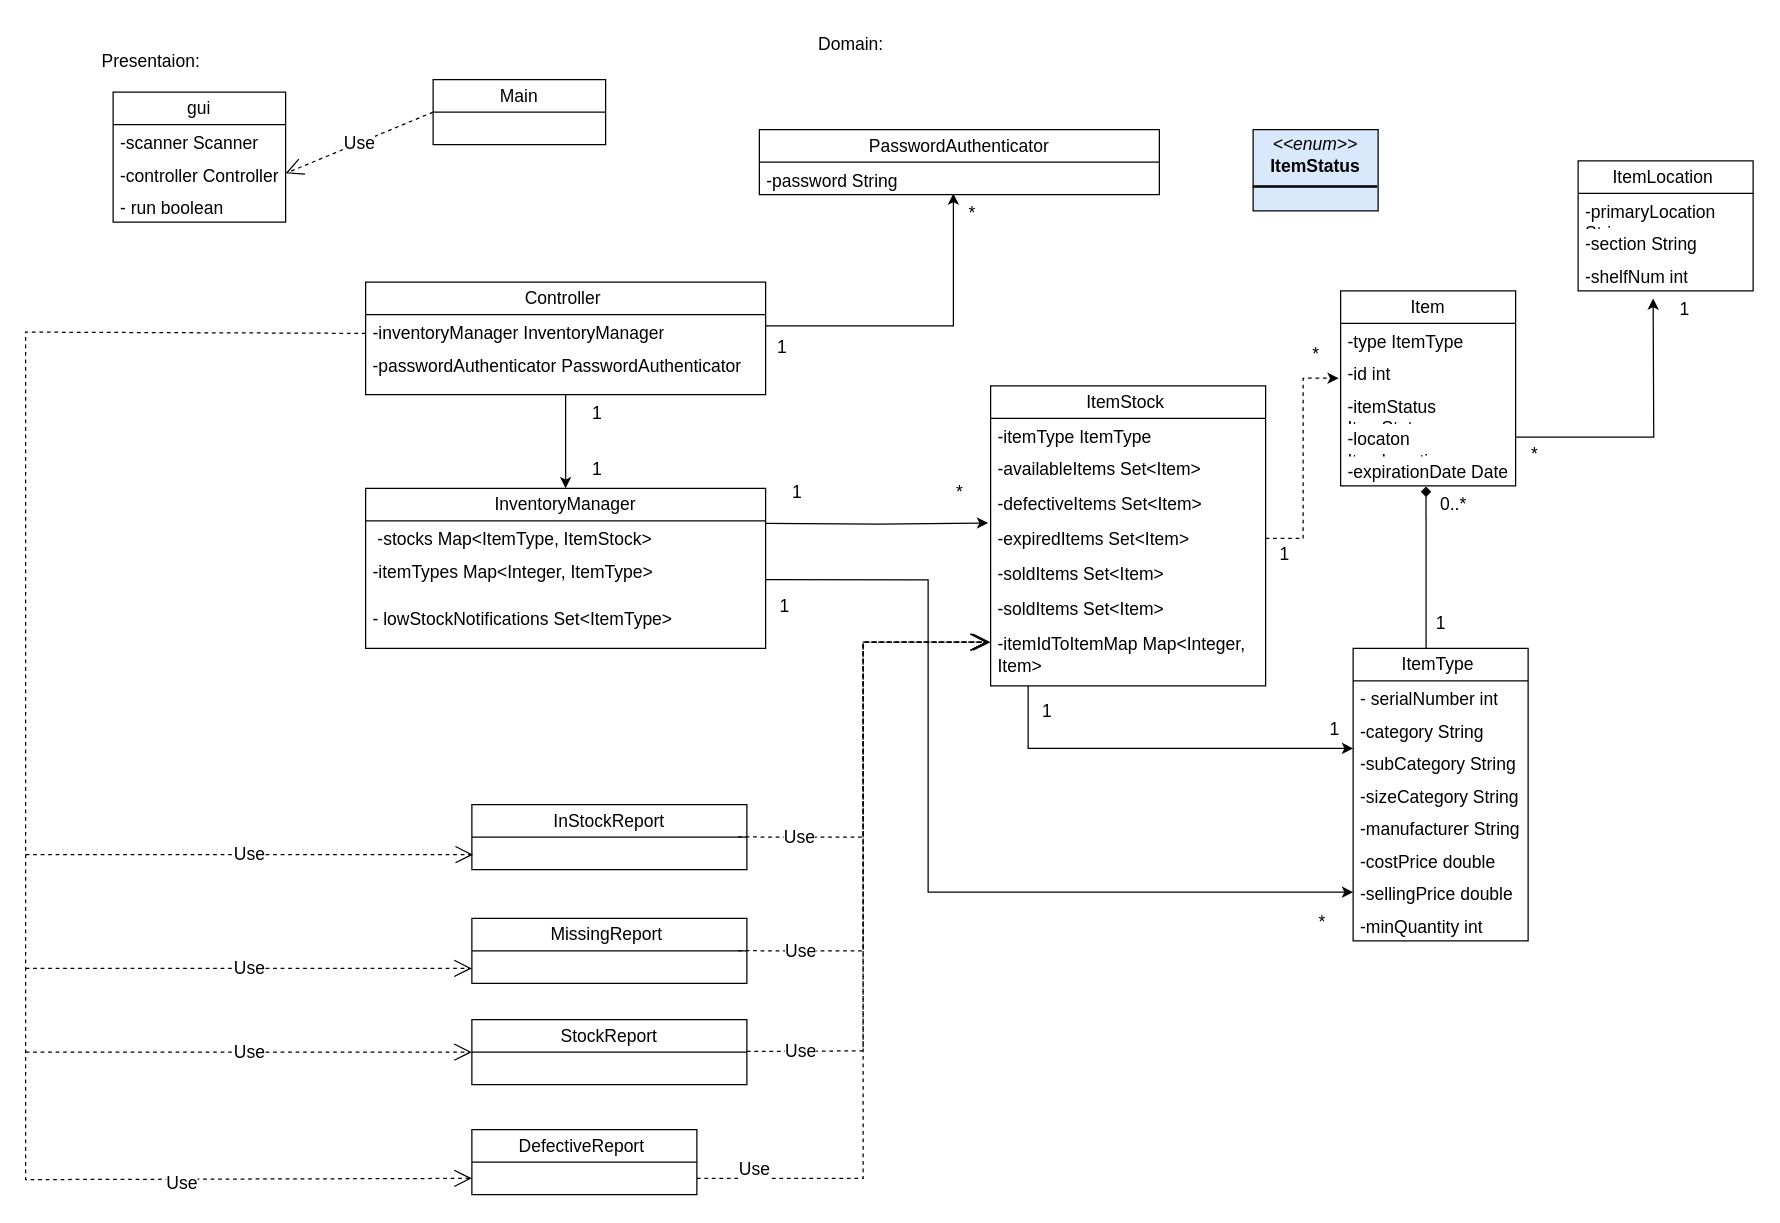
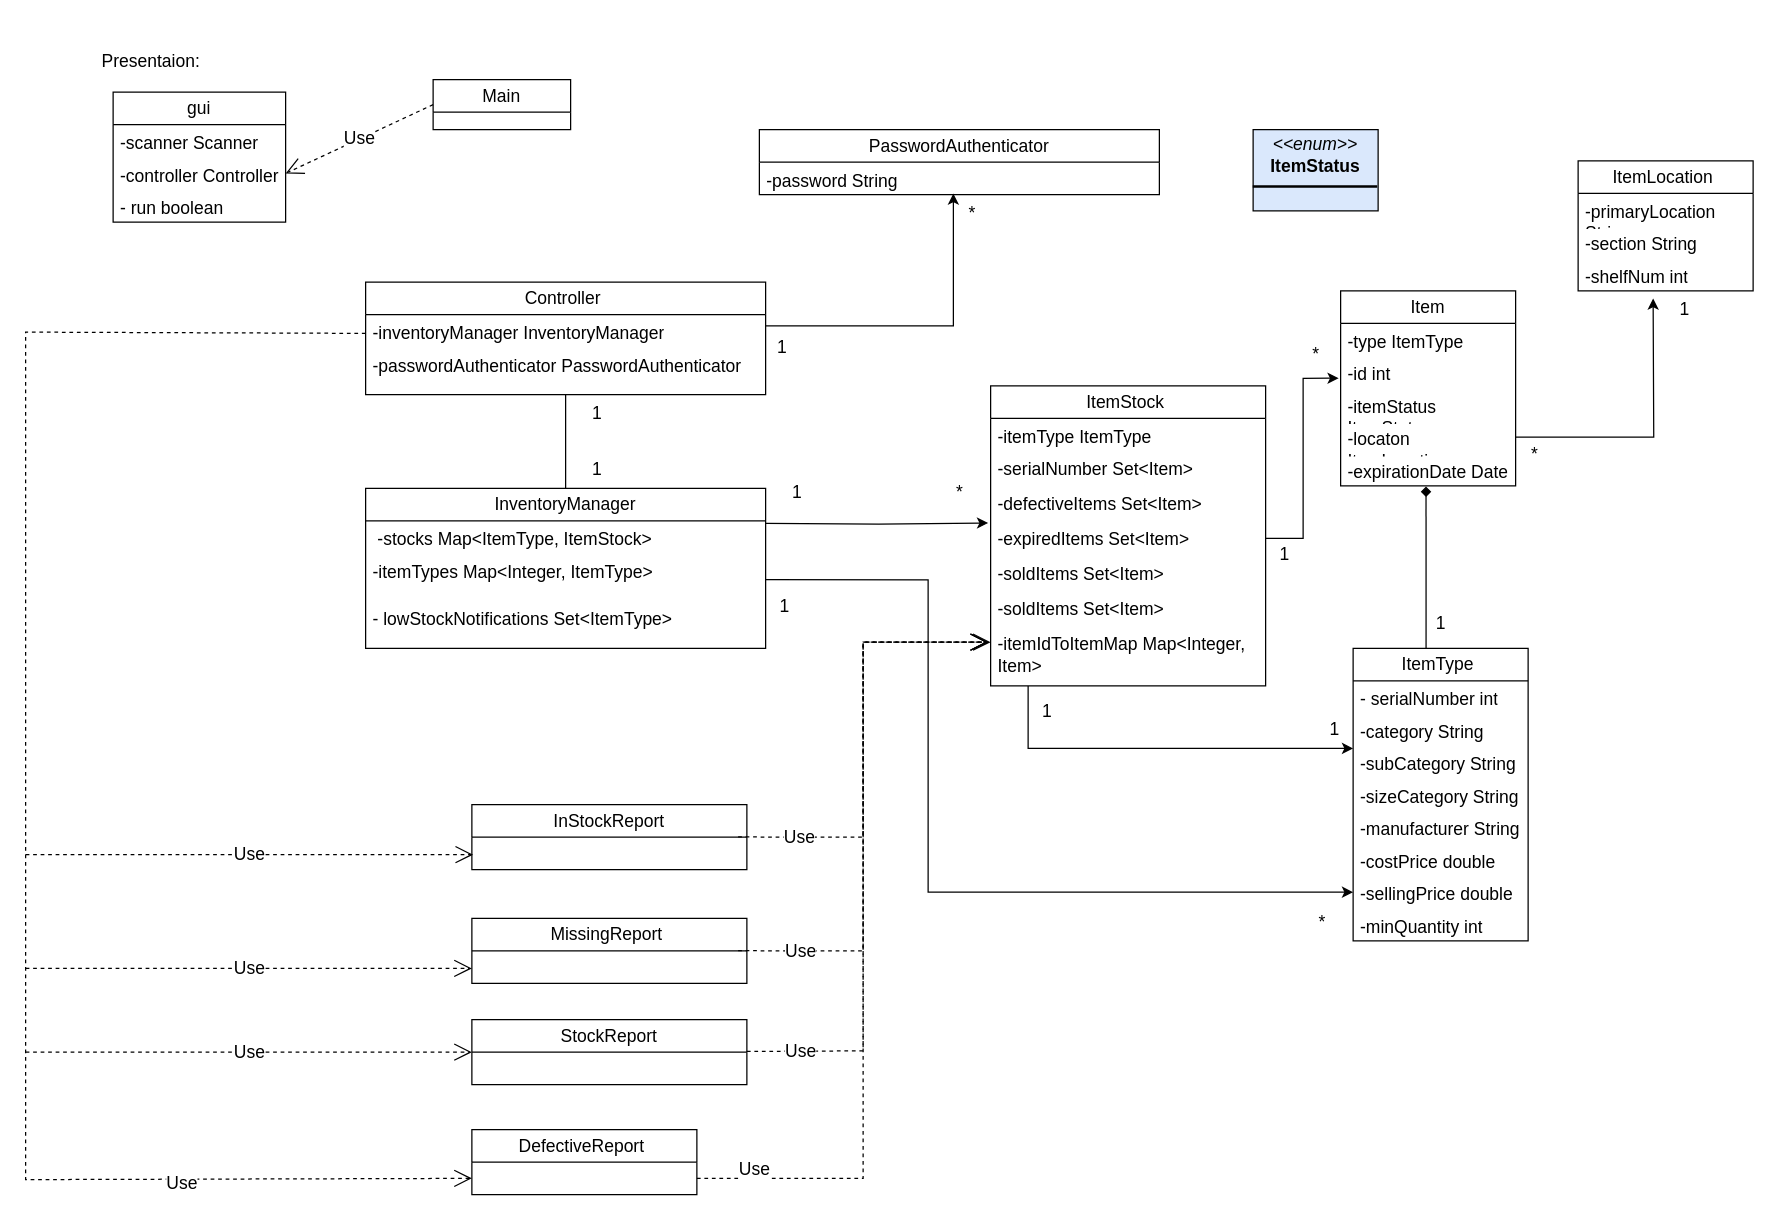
- <mxCell id="8" value="&lt;font style=&quot;font-size: 14px;&quot;&gt;Domain:&lt;/font&gt;" style="text;html=1;align=center;verticalAlign=middle;resizable=0;points=[];autosize=1;strokeColor=none;fillColor=none;fontSize=14;" parent="1" vertex="1"><mxGeometry x="640" y="20" width="80" height="30" as="geometry" /></mxCell>
- <mxCell id="53" value="Main" style="swimlane;fontStyle=0;childLayout=stackLayout;horizontal=1;startSize=26;fillColor=none;horizontalStack=0;resizeParent=1;resizeParentMax=0;resizeLast=0;collapsible=1;marginBottom=0;whiteSpace=wrap;html=1;fontSize=14;" parent="1" vertex="1"><mxGeometry x="346" y="63" width="138" height="52" as="geometry" /></mxCell>
+ <mxCell id="53" value="Main" style="swimlane;fontStyle=0;childLayout=stackLayout;horizontal=1;startSize=26;fillColor=none;horizontalStack=0;resizeParent=1;resizeParentMax=0;resizeLast=0;collapsible=1;marginBottom=0;whiteSpace=wrap;html=1;fontSize=14;" parent="1" vertex="1"><mxGeometry x="346" y="63" width="110" height="40" as="geometry" /></mxCell>
- <mxCell id="61" style="edgeStyle=orthogonalEdgeStyle;rounded=0;orthogonalLoop=1;jettySize=auto;html=1;entryX=-0.011;entryY=0.687;entryDx=0;entryDy=0;entryPerimeter=0;fontSize=14;dashed=1;" parent="1" source="25" target="11" edge="1"><mxGeometry relative="1" as="geometry" /></mxCell>
+ <mxCell id="61" style="edgeStyle=orthogonalEdgeStyle;rounded=0;orthogonalLoop=1;jettySize=auto;html=1;entryX=-0.011;entryY=0.687;entryDx=0;entryDy=0;entryPerimeter=0;fontSize=14;" parent="1" source="25" target="11" edge="1"><mxGeometry relative="1" as="geometry" /></mxCell>
- <mxCell id="23" value="-availableItems Set&amp;lt;Item&amp;gt;" style="text;strokeColor=none;fillColor=none;align=left;verticalAlign=top;spacingLeft=4;spacingRight=4;overflow=hidden;rotatable=0;points=[[0,0.5],[1,0.5]];portConstraint=eastwest;whiteSpace=wrap;html=1;fontSize=14;" parent="21" vertex="1"><mxGeometry y="52" width="220" height="28" as="geometry" /></mxCell>
+ <mxCell id="23" value="-serialNumber Set&amp;lt;Item&amp;gt;" style="text;strokeColor=none;fillColor=none;align=left;verticalAlign=top;spacingLeft=4;spacingRight=4;overflow=hidden;rotatable=0;points=[[0,0.5],[1,0.5]];portConstraint=eastwest;whiteSpace=wrap;html=1;fontSize=14;" parent="21" vertex="1"><mxGeometry y="52" width="220" height="28" as="geometry" /></mxCell>
- <mxCell id="43" style="edgeStyle=orthogonalEdgeStyle;rounded=0;orthogonalLoop=1;jettySize=auto;html=1;fontSize=14;" parent="1" source="44" target="47" edge="1"><mxGeometry relative="1" as="geometry" /></mxCell>
+ <mxCell id="43" style="edgeStyle=orthogonalEdgeStyle;rounded=0;orthogonalLoop=1;jettySize=auto;html=1;fontSize=14;endArrow=none;" parent="1" source="44" target="47" edge="1"><mxGeometry relative="1" as="geometry" /></mxCell>
- <mxCell id="58" value="0..*" style="text;html=1;align=center;verticalAlign=middle;resizable=0;points=[];autosize=1;strokeColor=none;fillColor=none;fontSize=14;" parent="1" vertex="1"><mxGeometry x="1142" y="388" width="40" height="30" as="geometry" /></mxCell>
